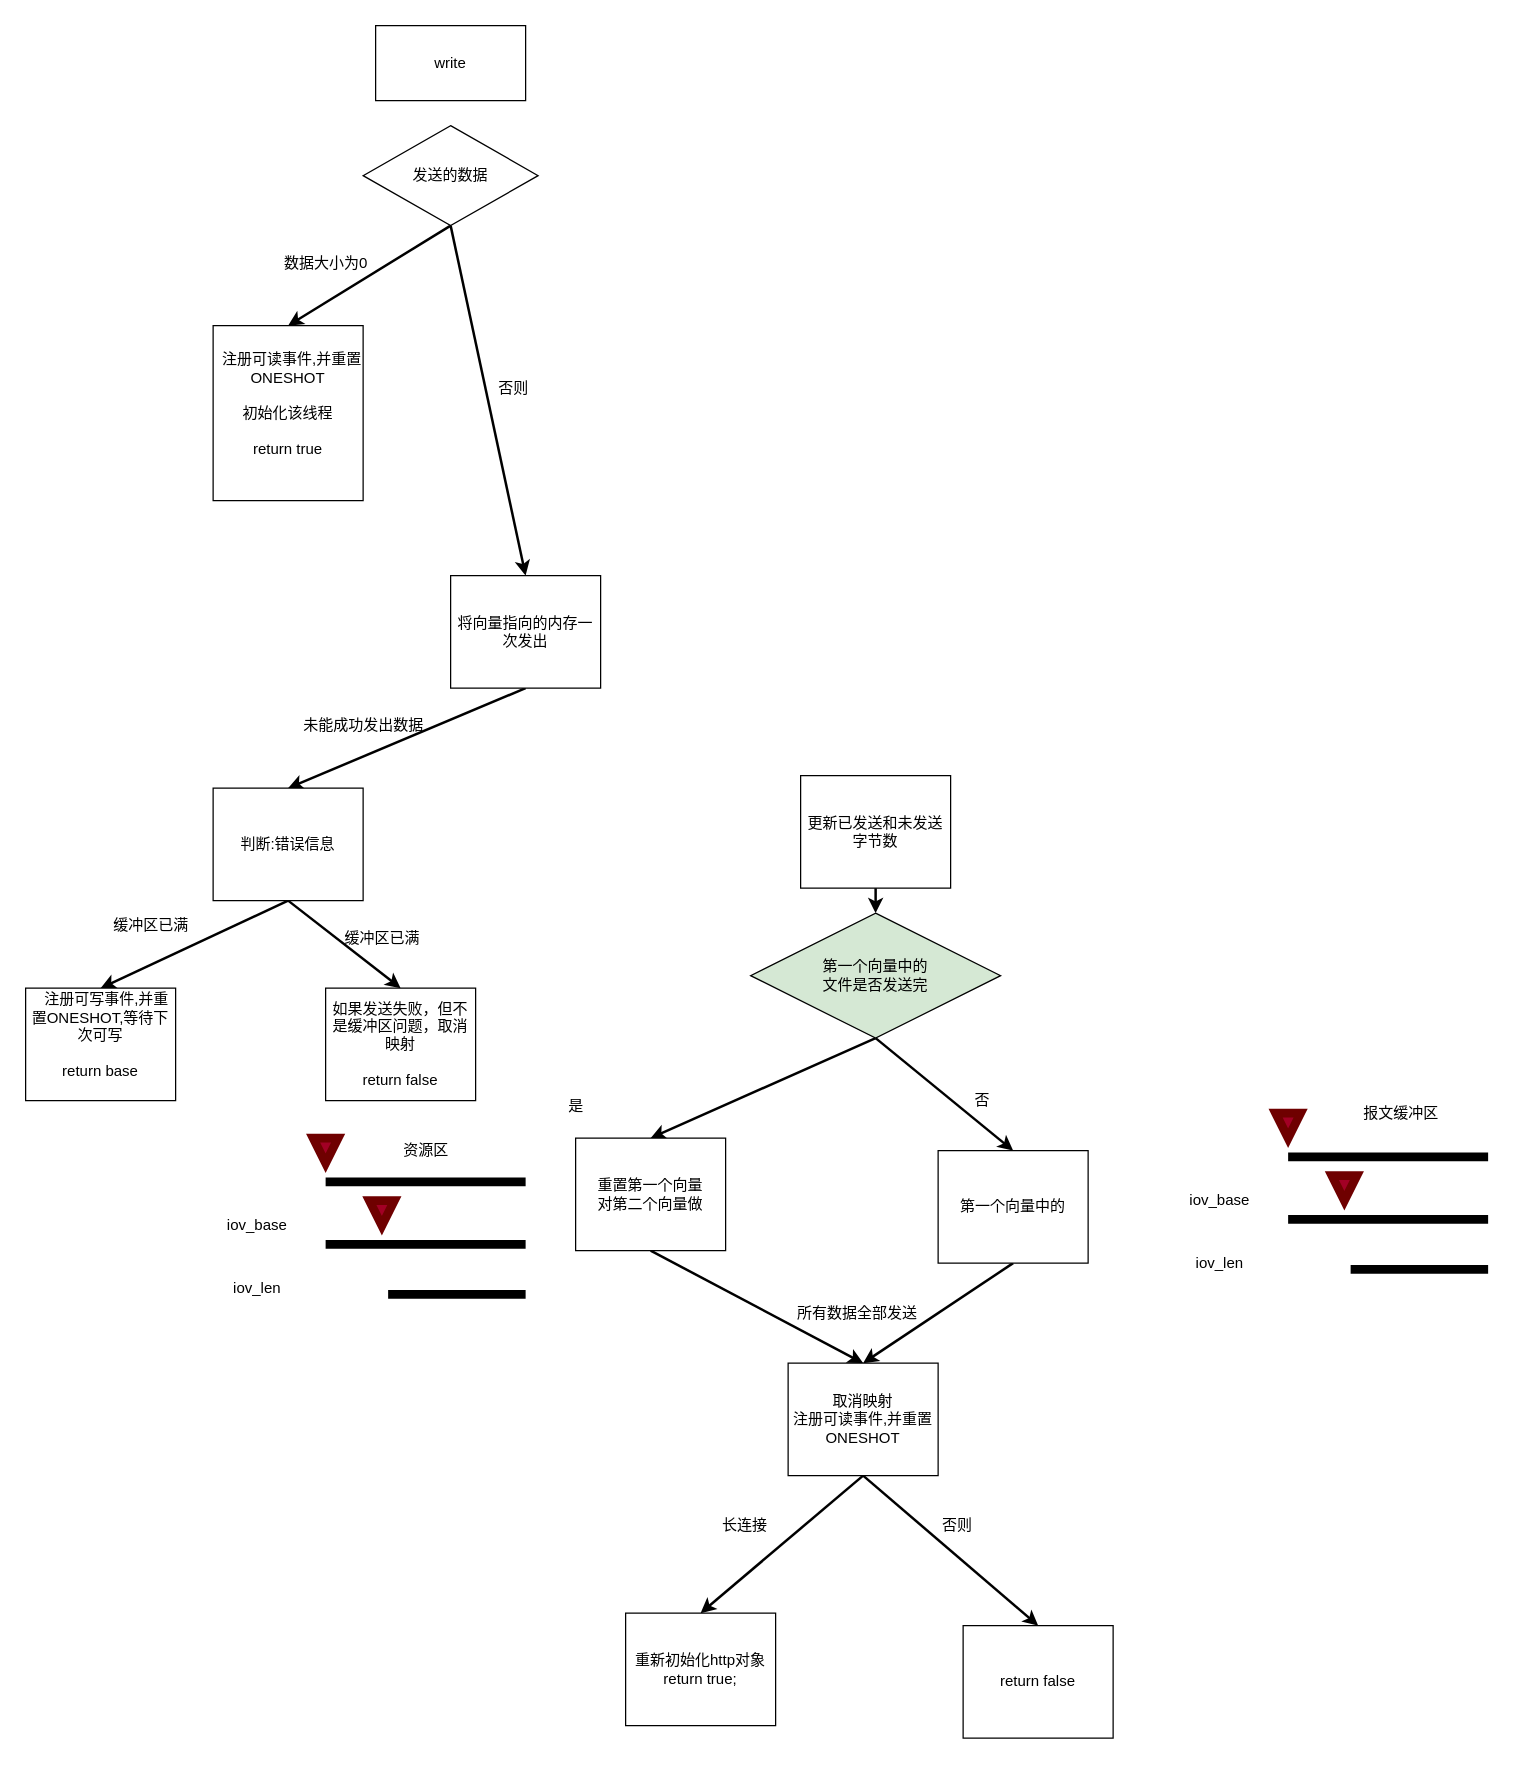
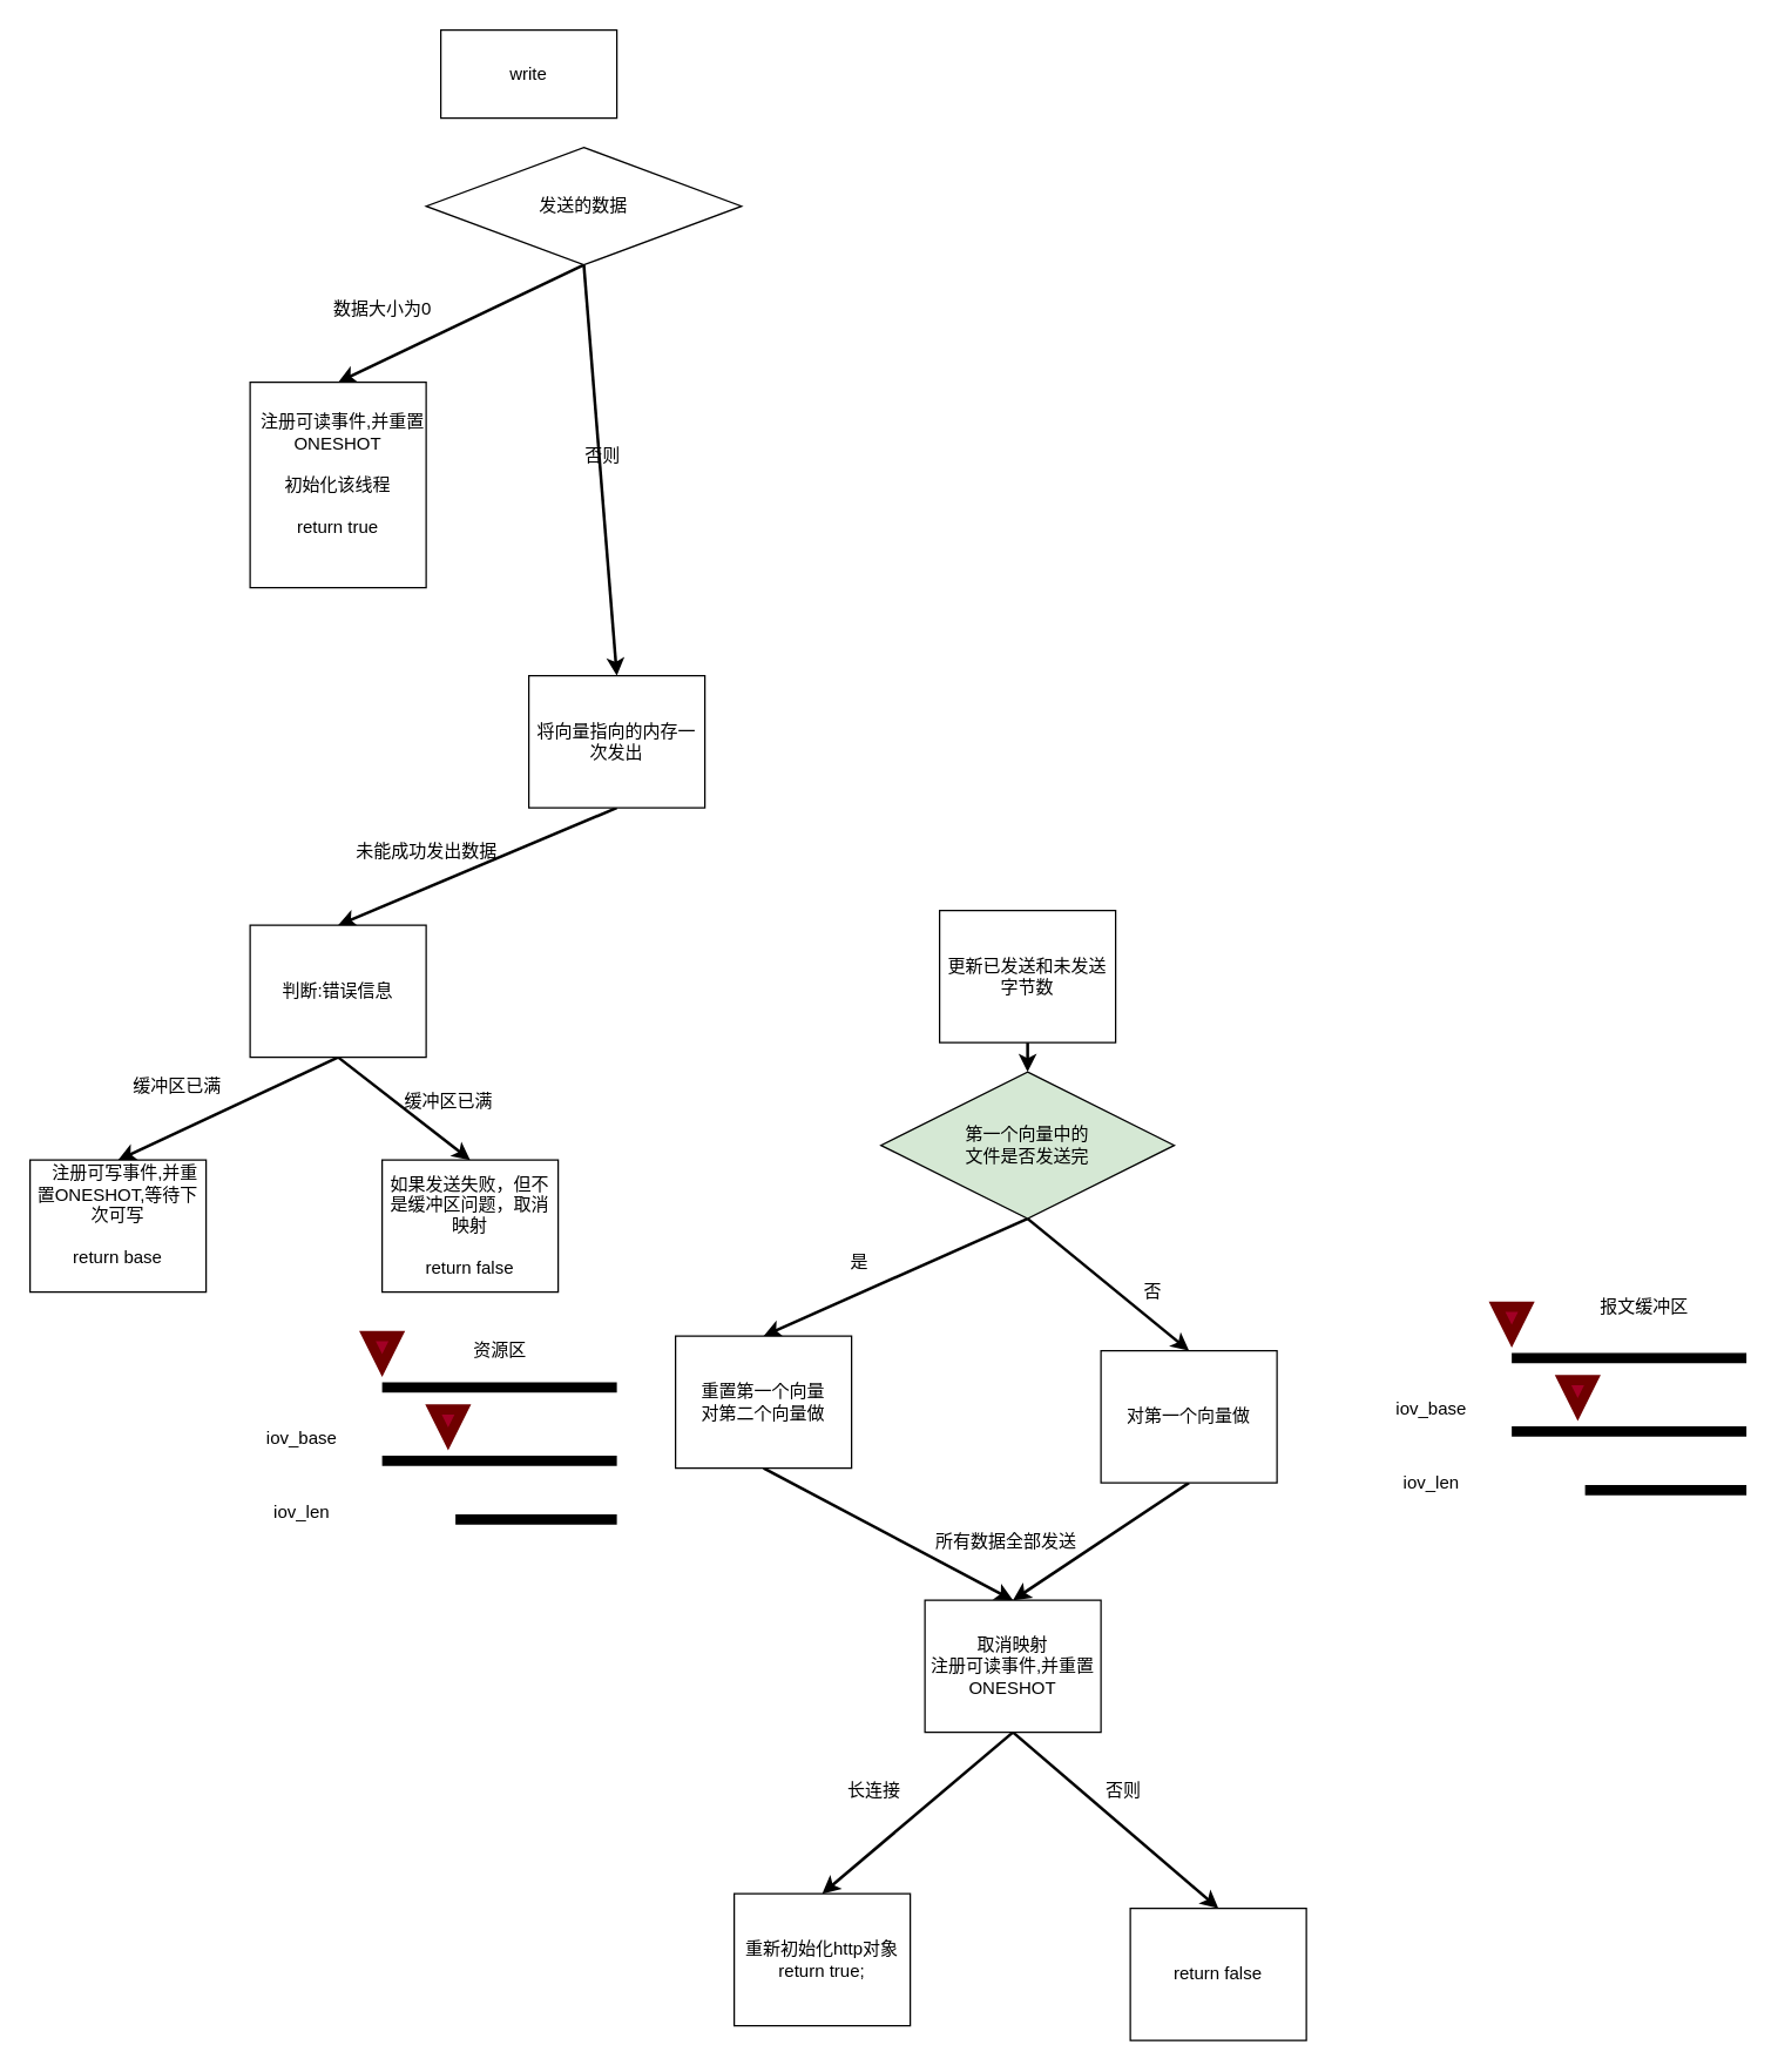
- <mxCell id="5" value="发送的数据" style="rhombus;whiteSpace=wrap;html=1;" vertex="1" parent="1"><mxGeometry x="290" y="100" width="140" height="80" as="geometry" /></mxCell>
+ <mxCell id="5" value="发送的数据" style="rhombus;whiteSpace=wrap;html=1;" vertex="1" parent="1"><mxGeometry x="290" y="100" width="215" height="80" as="geometry" /></mxCell>
- <mxCell id="24" value="&lt;font color=&quot;#000000&quot;&gt;是&lt;/font&gt;" style="text;html=1;align=center;verticalAlign=middle;resizable=0;points=[];autosize=1;strokeColor=none;fillColor=none;" vertex="1" parent="1"><mxGeometry x="445" y="875" width="30" height="20" as="geometry" /></mxCell>
+ <mxCell id="24" value="&lt;font color=&quot;#000000&quot;&gt;是&lt;/font&gt;" style="text;html=1;align=center;verticalAlign=middle;resizable=0;points=[];autosize=1;strokeColor=none;fillColor=none;" vertex="1" parent="1"><mxGeometry x="570" y="850" width="30" height="20" as="geometry" /></mxCell>
- <mxCell id="35" value="第一个向量中的" style="whiteSpace=wrap;html=1;" vertex="1" parent="1"><mxGeometry x="750" y="920" width="120" height="90" as="geometry" /></mxCell>
+ <mxCell id="35" value="对第一个向量做" style="whiteSpace=wrap;html=1;" vertex="1" parent="1"><mxGeometry x="750" y="920" width="120" height="90" as="geometry" /></mxCell>
